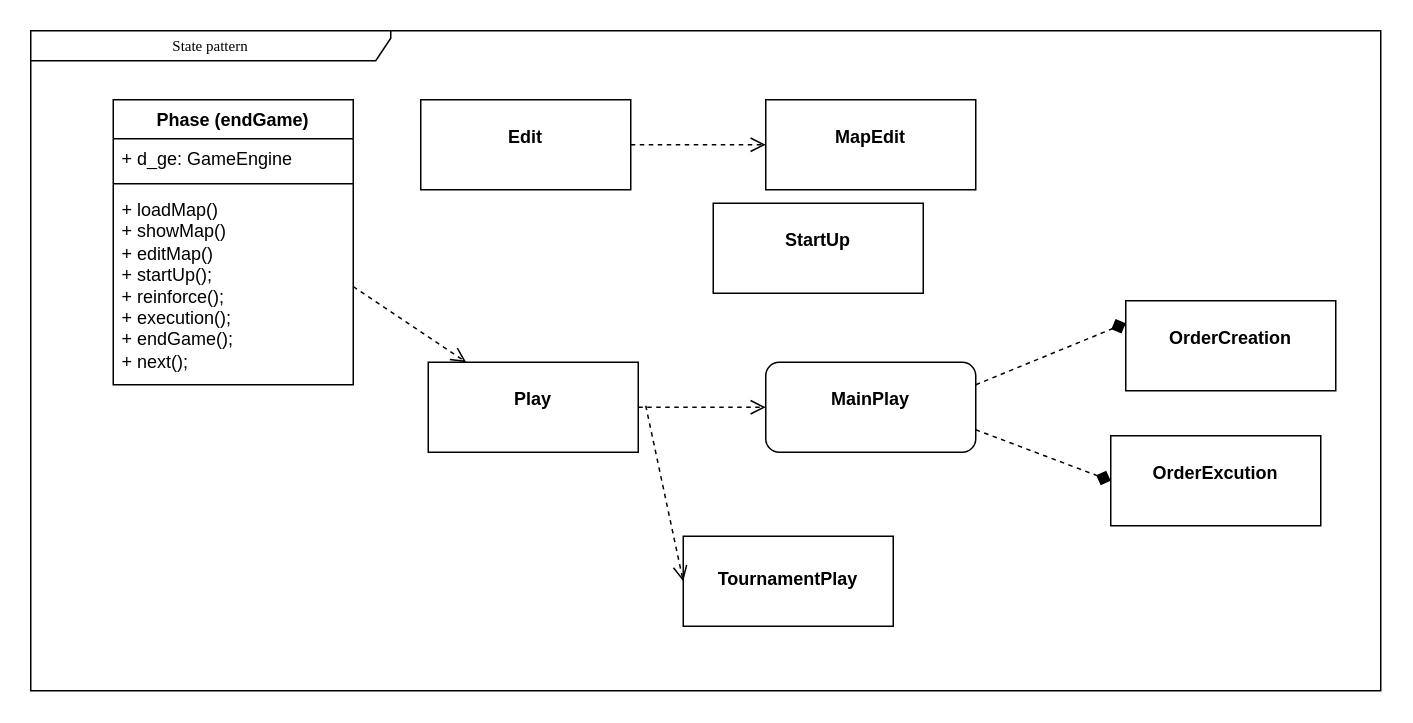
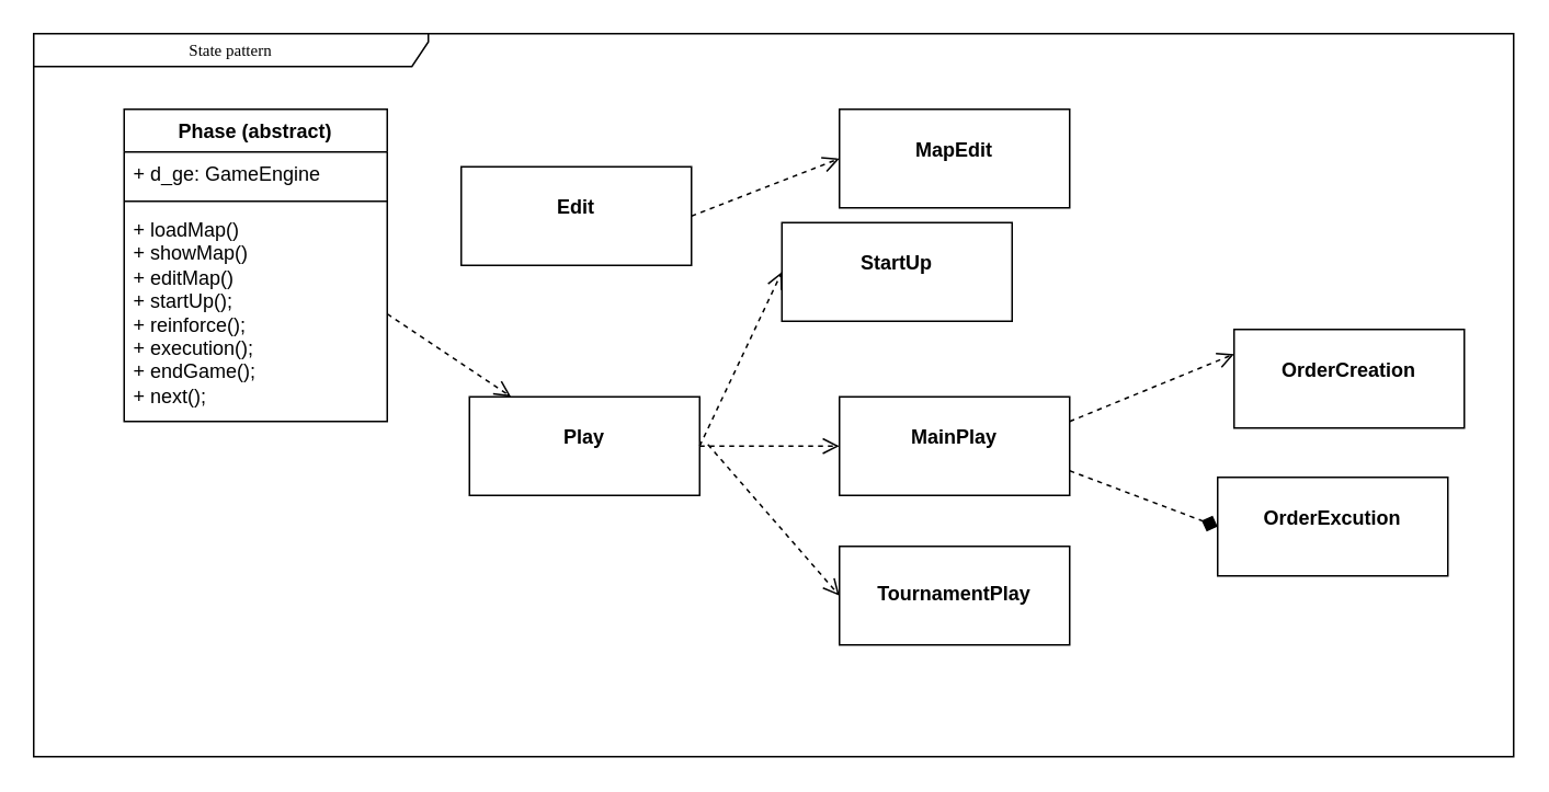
- <mxCell id="3" value="Phase (endGame)" style="swimlane;fontStyle=1;align=center;verticalAlign=top;childLayout=stackLayout;horizontal=1;startSize=26;horizontalStack=0;resizeParent=1;resizeParentMax=0;resizeLast=0;collapsible=1;marginBottom=0;whiteSpace=wrap;html=1;" parent="1" vertex="1"><mxGeometry x="75" y="66" width="160" height="190" as="geometry" /></mxCell>
+ <mxCell id="3" value="Phase (abstract)" style="swimlane;fontStyle=1;align=center;verticalAlign=top;childLayout=stackLayout;horizontal=1;startSize=26;horizontalStack=0;resizeParent=1;resizeParentMax=0;resizeLast=0;collapsible=1;marginBottom=0;whiteSpace=wrap;html=1;" parent="1" vertex="1"><mxGeometry x="75" y="66" width="160" height="190" as="geometry" /></mxCell>
- <mxCell id="13" value="&lt;p style=&quot;margin:0px;margin-top:4px;text-align:center;&quot;&gt;&lt;br&gt;&lt;b&gt;Edit&lt;/b&gt;&lt;/p&gt;" style="verticalAlign=top;align=left;overflow=fill;html=1;whiteSpace=wrap;" parent="1" vertex="1"><mxGeometry x="280" y="66" width="140" height="60" as="geometry" /></mxCell>
+ <mxCell id="13" value="&lt;p style=&quot;margin:0px;margin-top:4px;text-align:center;&quot;&gt;&lt;br&gt;&lt;b&gt;Edit&lt;/b&gt;&lt;/p&gt;" style="verticalAlign=top;align=left;overflow=fill;html=1;whiteSpace=wrap;" parent="1" vertex="1"><mxGeometry x="280" y="101" width="140" height="60" as="geometry" /></mxCell>
+ <mxCell id="15" value="" style="html=1;verticalAlign=bottom;endArrow=open;dashed=1;endSize=8;curved=0;rounded=0;exitX=1;exitY=0.5;exitDx=0;exitDy=0;entryX=0;entryY=0.5;entryDx=0;entryDy=0;" parent="1" edge="1" target="10" source="8"><mxGeometry relative="1" as="geometry"><mxPoint x="480" y="190.16" as="sourcePoint" /><mxPoint x="520" y="189.66" as="targetPoint" /></mxGeometry></mxCell>
- <mxCell id="16" value="" style="html=1;verticalAlign=bottom;endArrow=diamond;dashed=1;endSize=8;curved=0;rounded=0;entryX=0;entryY=0.25;entryDx=0;entryDy=0;exitX=1;exitY=0.25;exitDx=0;exitDy=0;" parent="1" edge="1" target="11" source="9"><mxGeometry relative="1" as="geometry"><mxPoint x="500" y="310" as="sourcePoint" /><mxPoint x="521" y="309.66" as="targetPoint" /></mxGeometry></mxCell>
+ <mxCell id="16" value="" style="html=1;verticalAlign=bottom;endArrow=open;dashed=1;endSize=8;curved=0;rounded=0;entryX=0;entryY=0.25;entryDx=0;entryDy=0;exitX=1;exitY=0.25;exitDx=0;exitDy=0;" parent="1" edge="1" target="11" source="9"><mxGeometry relative="1" as="geometry"><mxPoint x="500" y="310" as="sourcePoint" /><mxPoint x="521" y="309.66" as="targetPoint" /></mxGeometry></mxCell>
- <mxCell id="9" value="&lt;p style=&quot;margin:0px;margin-top:4px;text-align:center;&quot;&gt;&lt;br&gt;&lt;b&gt;MainPlay&lt;/b&gt;&lt;/p&gt;" style="verticalAlign=top;align=left;overflow=fill;html=1;whiteSpace=wrap;rounded=1;" parent="1" vertex="1"><mxGeometry x="510" y="241" width="140" height="60" as="geometry" /></mxCell>
+ <mxCell id="9" value="&lt;p style=&quot;margin:0px;margin-top:4px;text-align:center;&quot;&gt;&lt;br&gt;&lt;b&gt;MainPlay&lt;/b&gt;&lt;/p&gt;" style="verticalAlign=top;align=left;overflow=fill;html=1;whiteSpace=wrap;" parent="1" vertex="1"><mxGeometry x="510" y="241" width="140" height="60" as="geometry" /></mxCell>
- <mxCell id="20" value="&lt;p style=&quot;margin:0px;margin-top:4px;text-align:center;&quot;&gt;&lt;b&gt;&lt;br&gt;&lt;/b&gt;&lt;/p&gt;&lt;p style=&quot;margin:0px;margin-top:4px;text-align:center;&quot;&gt;&lt;b&gt;TournamentPlay&lt;/b&gt;&lt;/p&gt;" style="verticalAlign=top;align=left;overflow=fill;html=1;whiteSpace=wrap;" vertex="1" parent="1"><mxGeometry x="455" y="357" width="140" height="60" as="geometry" /></mxCell>
+ <mxCell id="20" value="&lt;p style=&quot;margin:0px;margin-top:4px;text-align:center;&quot;&gt;&lt;b&gt;&lt;br&gt;&lt;/b&gt;&lt;/p&gt;&lt;p style=&quot;margin:0px;margin-top:4px;text-align:center;&quot;&gt;&lt;b&gt;TournamentPlay&lt;/b&gt;&lt;/p&gt;" style="verticalAlign=top;align=left;overflow=fill;html=1;whiteSpace=wrap;" vertex="1" parent="1"><mxGeometry x="510" y="332" width="140" height="60" as="geometry" /></mxCell>
